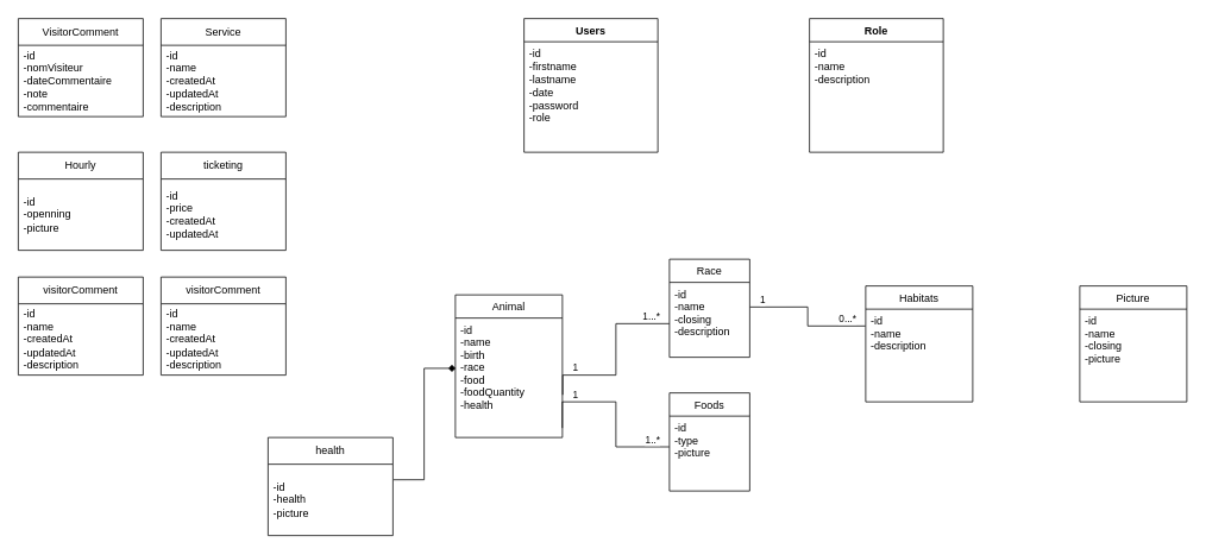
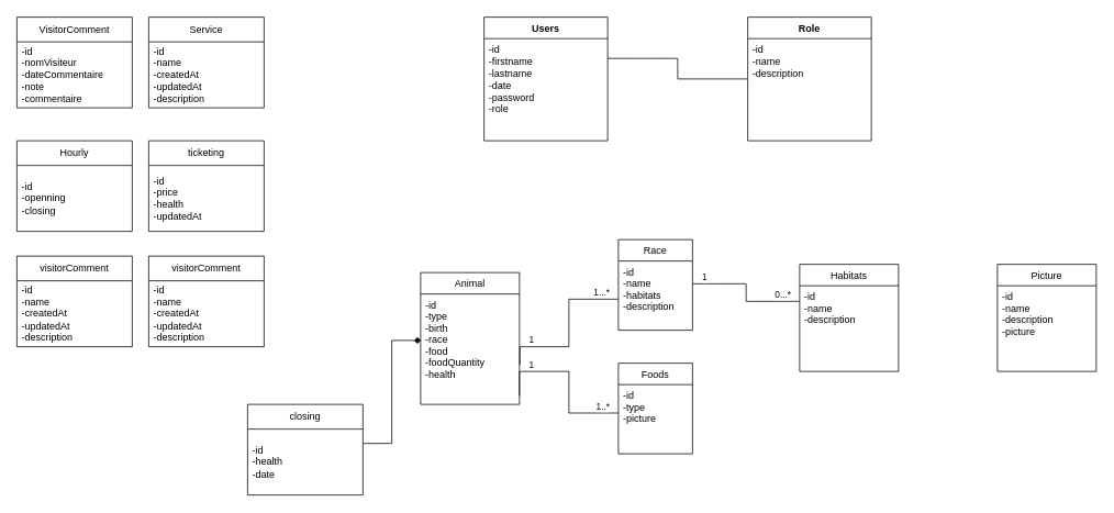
+ <mxCell id="27" style="edgeStyle=orthogonalEdgeStyle;rounded=0;orthogonalLoop=1;jettySize=auto;html=1;entryX=1;entryY=0.194;entryDx=0;entryDy=0;entryPerimeter=0;strokeColor=default;endArrow=none;endFill=0;" edge="1" parent="1" source="25" target="20"><mxGeometry relative="1" as="geometry" /></mxCell>
- <mxCell id="33" value="-id&lt;div&gt;-openning&lt;/div&gt;&lt;div&gt;-picture&lt;/div&gt;" style="text;strokeColor=none;fillColor=none;align=left;verticalAlign=middle;spacingLeft=4;spacingRight=4;overflow=hidden;points=[[0,0.5],[1,0.5]];portConstraint=eastwest;rotatable=0;whiteSpace=wrap;html=1;" vertex="1" parent="32"><mxGeometry y="30" width="140" height="80" as="geometry" /></mxCell>
+ <mxCell id="33" value="-id&lt;div&gt;-openning&lt;/div&gt;&lt;div&gt;-closing&lt;/div&gt;" style="text;strokeColor=none;fillColor=none;align=left;verticalAlign=middle;spacingLeft=4;spacingRight=4;overflow=hidden;points=[[0,0.5],[1,0.5]];portConstraint=eastwest;rotatable=0;whiteSpace=wrap;html=1;" vertex="1" parent="32"><mxGeometry y="30" width="140" height="80" as="geometry" /></mxCell>
- <mxCell id="31" value="-id&lt;div&gt;-price&lt;/div&gt;&lt;div&gt;-createdAt&lt;/div&gt;&lt;div&gt;-updatedAt&lt;/div&gt;" style="text;strokeColor=none;fillColor=none;align=left;verticalAlign=middle;spacingLeft=4;spacingRight=4;overflow=hidden;points=[[0,0.5],[1,0.5]];portConstraint=eastwest;rotatable=0;whiteSpace=wrap;html=1;" vertex="1" parent="30"><mxGeometry y="30" width="140" height="80" as="geometry" /></mxCell>
+ <mxCell id="31" value="-id&lt;div&gt;-price&lt;/div&gt;&lt;div&gt;-health&lt;/div&gt;&lt;div&gt;-updatedAt&lt;/div&gt;" style="text;strokeColor=none;fillColor=none;align=left;verticalAlign=middle;spacingLeft=4;spacingRight=4;overflow=hidden;points=[[0,0.5],[1,0.5]];portConstraint=eastwest;rotatable=0;whiteSpace=wrap;html=1;" vertex="1" parent="30"><mxGeometry y="30" width="140" height="80" as="geometry" /></mxCell>
- <mxCell id="5" value="-id&#10;-name&#10;-closing&#10;-description" style="text;align=left;verticalAlign=top;spacingLeft=4;spacingRight=4;overflow=hidden;rotatable=0;points=[[0,0.5],[1,0.5]];portConstraint=eastwest;" parent="4" vertex="1"><mxGeometry y="26" width="90" height="84" as="geometry" /></mxCell>
+ <mxCell id="5" value="-id&#10;-name&#10;-habitats&#10;-description" style="text;align=left;verticalAlign=top;spacingLeft=4;spacingRight=4;overflow=hidden;rotatable=0;points=[[0,0.5],[1,0.5]];portConstraint=eastwest;" parent="4" vertex="1"><mxGeometry y="26" width="90" height="84" as="geometry" /></mxCell>
- <mxCell id="24" value="-id&#10;-name&#10;-closing&#10;-picture" style="text;align=left;verticalAlign=top;spacingLeft=4;spacingRight=4;overflow=hidden;rotatable=0;points=[[0,0.5],[1,0.5]];portConstraint=eastwest;" vertex="1" parent="23"><mxGeometry y="26" width="120" height="104" as="geometry" /></mxCell>
+ <mxCell id="24" value="-id&#10;-name&#10;-description&#10;-picture" style="text;align=left;verticalAlign=top;spacingLeft=4;spacingRight=4;overflow=hidden;rotatable=0;points=[[0,0.5],[1,0.5]];portConstraint=eastwest;" vertex="1" parent="23"><mxGeometry y="26" width="120" height="104" as="geometry" /></mxCell>
- <mxCell id="3" value="-id&#10;-name&#10;-birth&#10;-race&#10;-food&#10;-foodQuantity&#10;-health" style="text;align=left;verticalAlign=top;spacingLeft=4;spacingRight=4;overflow=hidden;rotatable=0;points=[[0,0.5],[1,0.5]];portConstraint=eastwest;" parent="2" vertex="1"><mxGeometry y="26" width="120" height="134" as="geometry" /></mxCell>
+ <mxCell id="3" value="-id&#10;-type&#10;-birth&#10;-race&#10;-food&#10;-foodQuantity&#10;-health" style="text;align=left;verticalAlign=top;spacingLeft=4;spacingRight=4;overflow=hidden;rotatable=0;points=[[0,0.5],[1,0.5]];portConstraint=eastwest;" parent="2" vertex="1"><mxGeometry y="26" width="120" height="134" as="geometry" /></mxCell>
- <mxCell id="38" value="health" style="swimlane;fontStyle=0;childLayout=stackLayout;horizontal=1;startSize=30;horizontalStack=0;resizeParent=1;resizeParentMax=0;resizeLast=0;collapsible=1;marginBottom=0;whiteSpace=wrap;html=1;" vertex="1" parent="1"><mxGeometry x="300" y="490" width="140" height="110" as="geometry"><mxRectangle x="-280" y="20" width="120" height="30" as="alternateBounds" /></mxGeometry></mxCell>
+ <mxCell id="38" value="closing" style="swimlane;fontStyle=0;childLayout=stackLayout;horizontal=1;startSize=30;horizontalStack=0;resizeParent=1;resizeParentMax=0;resizeLast=0;collapsible=1;marginBottom=0;whiteSpace=wrap;html=1;" vertex="1" parent="1"><mxGeometry x="300" y="490" width="140" height="110" as="geometry"><mxRectangle x="-280" y="20" width="120" height="30" as="alternateBounds" /></mxGeometry></mxCell>
- <mxCell id="39" value="-id&lt;div&gt;-health&lt;/div&gt;&lt;div&gt;-picture&lt;/div&gt;" style="text;strokeColor=none;fillColor=none;align=left;verticalAlign=middle;spacingLeft=4;spacingRight=4;overflow=hidden;points=[[0,0.5],[1,0.5]];portConstraint=eastwest;rotatable=0;whiteSpace=wrap;html=1;" vertex="1" parent="38"><mxGeometry y="30" width="140" height="80" as="geometry" /></mxCell>
+ <mxCell id="39" value="-id&lt;div&gt;-health&lt;/div&gt;&lt;div&gt;-date&lt;/div&gt;" style="text;strokeColor=none;fillColor=none;align=left;verticalAlign=middle;spacingLeft=4;spacingRight=4;overflow=hidden;points=[[0,0.5],[1,0.5]];portConstraint=eastwest;rotatable=0;whiteSpace=wrap;html=1;" vertex="1" parent="38"><mxGeometry y="30" width="140" height="80" as="geometry" /></mxCell>
